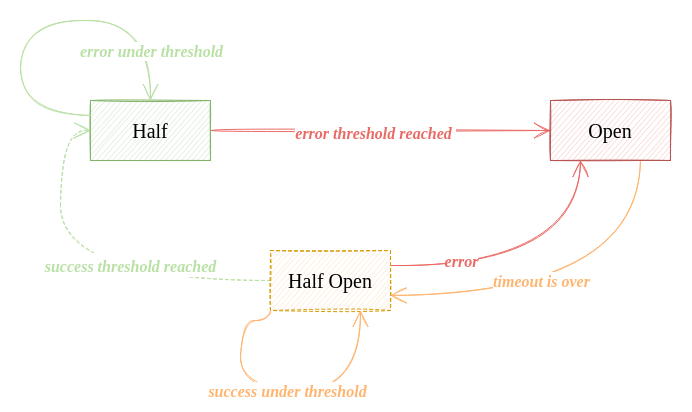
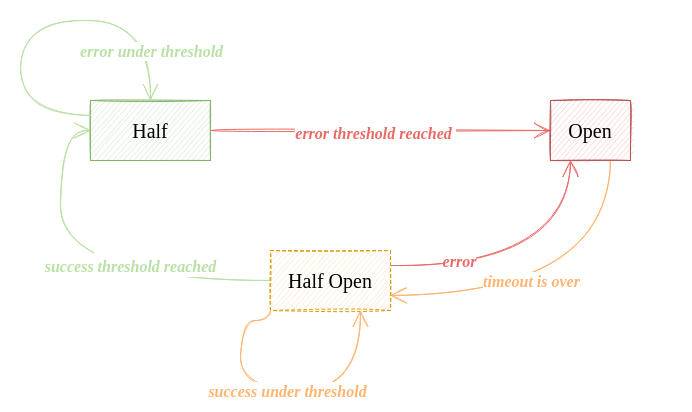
- <mxCell id="7" value="Open" style="rounded=0;whiteSpace=wrap;html=1;sketch=1;hachureGap=4;fontFamily=Architects Daughter;fontSource=https%3A%2F%2Ffonts.googleapis.com%2Fcss%3Ffamily%3DArchitects%2BDaughter;fontSize=20;fillColor=#f8cecc;strokeColor=#b85450;" parent="1" vertex="1"><mxGeometry x="550" y="100" width="120" height="60" as="geometry" /></mxCell>
+ <mxCell id="7" value="Open" style="rounded=0;whiteSpace=wrap;html=1;sketch=1;hachureGap=4;fontFamily=Architects Daughter;fontSource=https%3A%2F%2Ffonts.googleapis.com%2Fcss%3Ffamily%3DArchitects%2BDaughter;fontSize=20;fillColor=#f8cecc;strokeColor=#b85450;" parent="1" vertex="1"><mxGeometry x="550" y="100" width="80" height="60" as="geometry" /></mxCell>
- <mxCell id="8" style="edgeStyle=orthogonalEdgeStyle;curved=1;rounded=0;sketch=1;hachureGap=4;orthogonalLoop=1;jettySize=auto;html=1;exitX=0;exitY=0.5;exitDx=0;exitDy=0;entryX=0;entryY=0.5;entryDx=0;entryDy=0;fontFamily=Architects Daughter;fontSource=https%3A%2F%2Ffonts.googleapis.com%2Fcss%3Ffamily%3DArchitects%2BDaughter;fontSize=16;endArrow=open;startSize=14;endSize=14;sourcePerimeterSpacing=8;targetPerimeterSpacing=8;strokeColor=#B9E0A5;dashed=1;" parent="1" source="12" target="4" edge="1"><mxGeometry relative="1" as="geometry" /></mxCell>
+ <mxCell id="8" style="edgeStyle=orthogonalEdgeStyle;curved=1;rounded=0;sketch=1;hachureGap=4;orthogonalLoop=1;jettySize=auto;html=1;exitX=0;exitY=0.5;exitDx=0;exitDy=0;entryX=0;entryY=0.5;entryDx=0;entryDy=0;fontFamily=Architects Daughter;fontSource=https%3A%2F%2Ffonts.googleapis.com%2Fcss%3Ffamily%3DArchitects%2BDaughter;fontSize=16;endArrow=open;startSize=14;endSize=14;sourcePerimeterSpacing=8;targetPerimeterSpacing=8;strokeColor=#B9E0A5;" parent="1" source="12" target="4" edge="1"><mxGeometry relative="1" as="geometry" /></mxCell>
